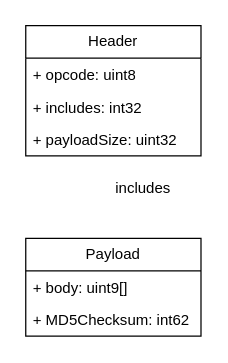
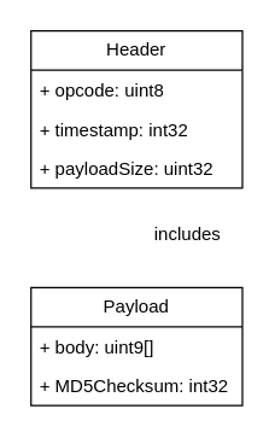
- <mxCell id="4" value="+ includes: int32" style="text;strokeColor=none;fillColor=none;align=left;verticalAlign=top;spacingLeft=4;spacingRight=4;overflow=hidden;rotatable=0;points=[[0,0.5],[1,0.5]];portConstraint=eastwest;whiteSpace=wrap;html=1;" parent="2" vertex="1"><mxGeometry y="52" width="140" height="26" as="geometry" /></mxCell>
+ <mxCell id="4" value="+ timestamp: int32" style="text;strokeColor=none;fillColor=none;align=left;verticalAlign=top;spacingLeft=4;spacingRight=4;overflow=hidden;rotatable=0;points=[[0,0.5],[1,0.5]];portConstraint=eastwest;whiteSpace=wrap;html=1;" parent="2" vertex="1"><mxGeometry y="52" width="140" height="26" as="geometry" /></mxCell>
- <mxCell id="9" value="includes" style="text;html=1;align=center;verticalAlign=middle;whiteSpace=wrap;rounded=0;" vertex="1" parent="1"><mxGeometry x="84" y="135" width="60" height="30" as="geometry" /></mxCell>
+ <mxCell id="9" value="includes" style="text;html=1;align=center;verticalAlign=middle;whiteSpace=wrap;rounded=0;" vertex="1" parent="1"><mxGeometry x="94" y="140" width="60" height="30" as="geometry" /></mxCell>
- <mxCell id="8" value="+ MD5Checksum: int62" style="text;strokeColor=none;fillColor=none;align=left;verticalAlign=top;spacingLeft=4;spacingRight=4;overflow=hidden;rotatable=0;points=[[0,0.5],[1,0.5]];portConstraint=eastwest;whiteSpace=wrap;html=1;" parent="6" vertex="1"><mxGeometry y="52" width="140" height="26" as="geometry" /></mxCell>
+ <mxCell id="8" value="+ MD5Checksum: int32" style="text;strokeColor=none;fillColor=none;align=left;verticalAlign=top;spacingLeft=4;spacingRight=4;overflow=hidden;rotatable=0;points=[[0,0.5],[1,0.5]];portConstraint=eastwest;whiteSpace=wrap;html=1;" parent="6" vertex="1"><mxGeometry y="52" width="140" height="26" as="geometry" /></mxCell>
